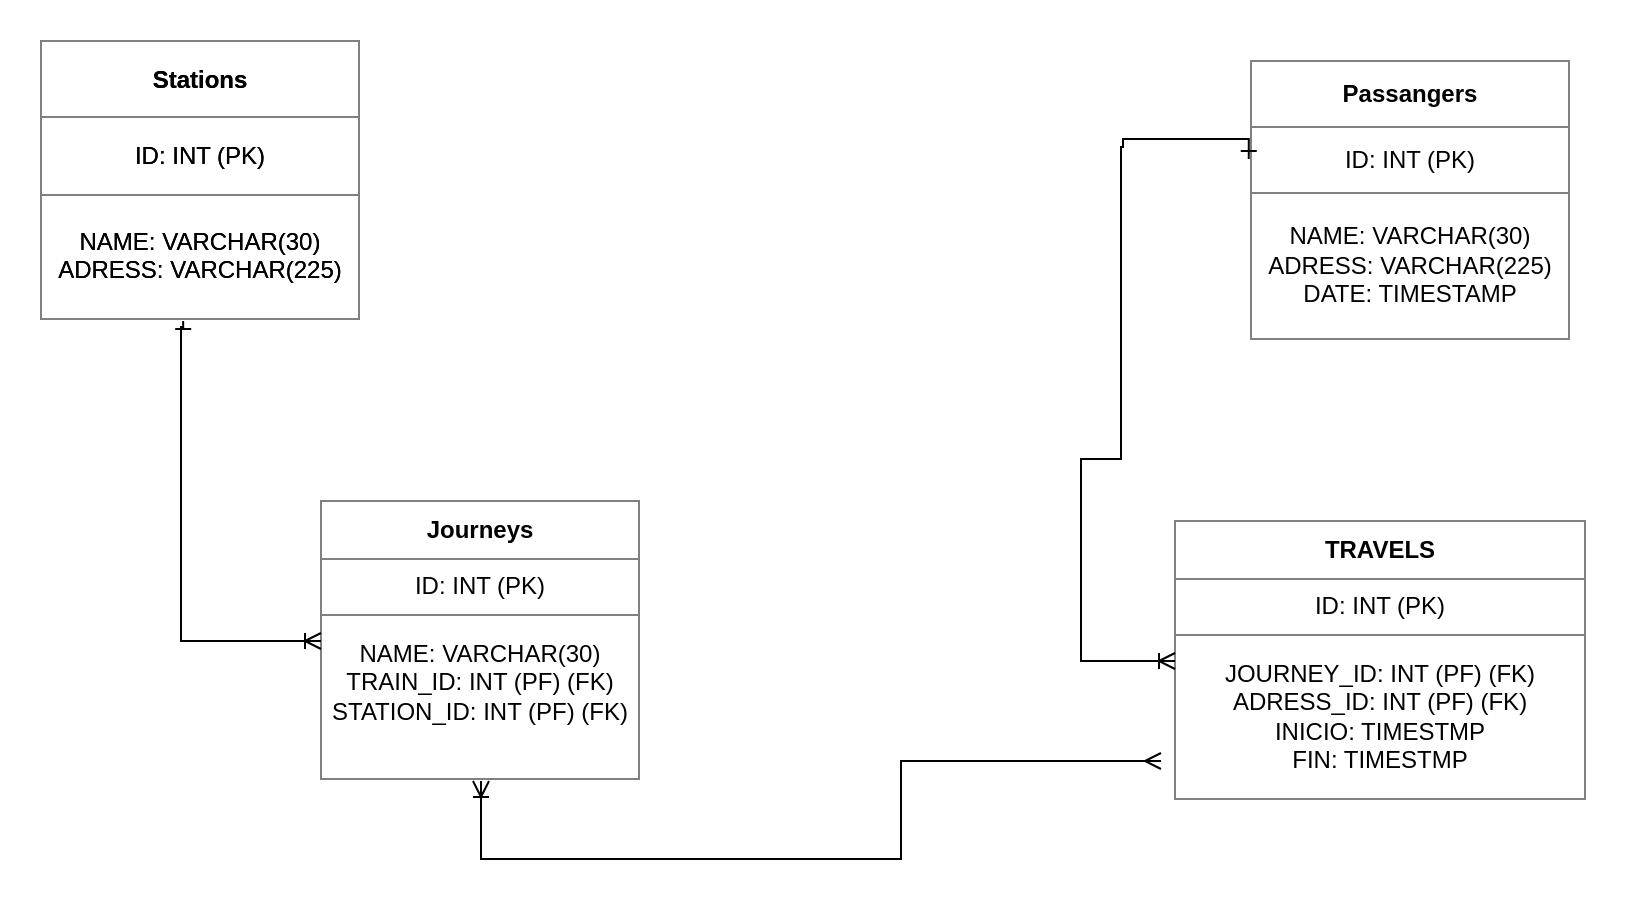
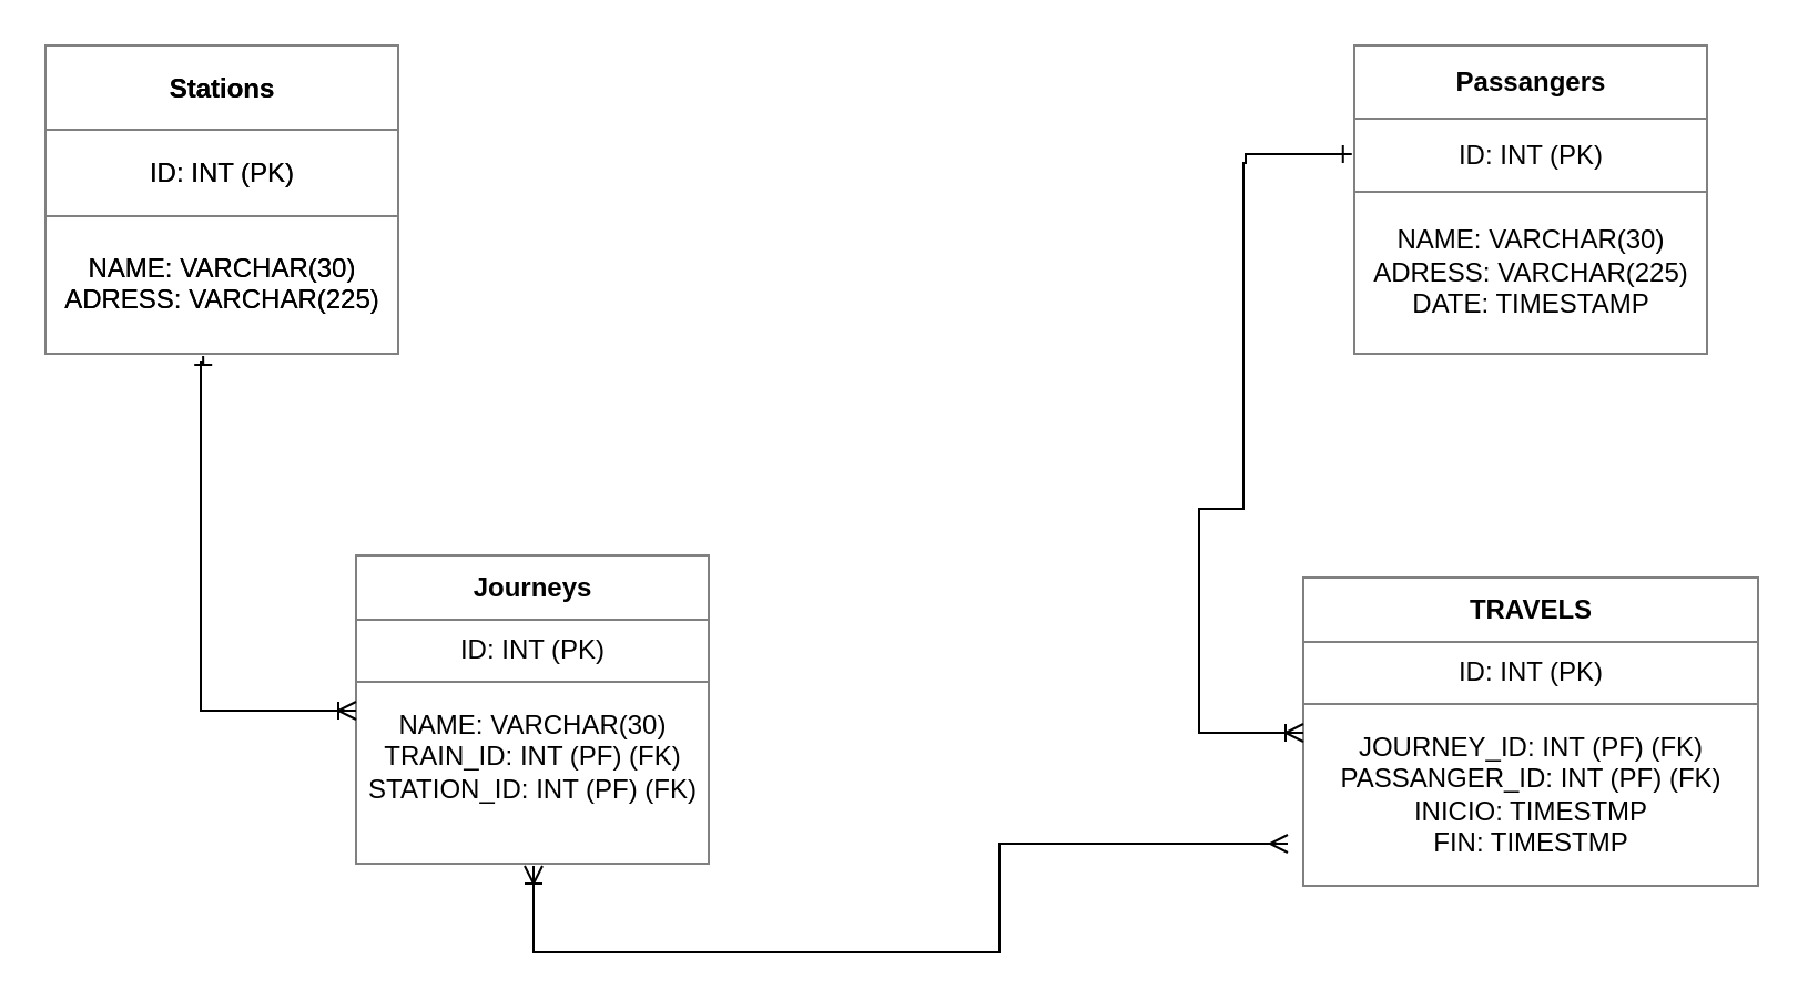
- <mxCell id="3" value="&lt;table border=&quot;1&quot; width=&quot;100%&quot; height=&quot;100%&quot; cellpadding=&quot;4&quot; style=&quot;width:100%;height:100%;border-collapse:collapse;&quot;&gt;&lt;tbody&gt;&lt;tr&gt;&lt;th align=&quot;center&quot;&gt;Passangers&lt;/th&gt;&lt;/tr&gt;&lt;tr&gt;&lt;td align=&quot;center&quot;&gt;ID: INT (PK)&lt;/td&gt;&lt;/tr&gt;&lt;tr&gt;&lt;td align=&quot;center&quot;&gt;NAME: VARCHAR(30)&lt;br&gt;ADRESS: VARCHAR(225)&lt;br&gt;DATE: TIMESTAMP&lt;/td&gt;&lt;/tr&gt;&lt;/tbody&gt;&lt;/table&gt;" style="text;html=1;strokeColor=none;fillColor=none;overflow=fill;" vertex="1" parent="1"><mxGeometry x="625" y="30" width="160" height="140" as="geometry" /></mxCell>
+ <mxCell id="3" value="&lt;table border=&quot;1&quot; width=&quot;100%&quot; height=&quot;100%&quot; cellpadding=&quot;4&quot; style=&quot;width:100%;height:100%;border-collapse:collapse;&quot;&gt;&lt;tbody&gt;&lt;tr&gt;&lt;th align=&quot;center&quot;&gt;Passangers&lt;/th&gt;&lt;/tr&gt;&lt;tr&gt;&lt;td align=&quot;center&quot;&gt;ID: INT (PK)&lt;/td&gt;&lt;/tr&gt;&lt;tr&gt;&lt;td align=&quot;center&quot;&gt;NAME: VARCHAR(30)&lt;br&gt;ADRESS: VARCHAR(225)&lt;br&gt;DATE: TIMESTAMP&lt;/td&gt;&lt;/tr&gt;&lt;/tbody&gt;&lt;/table&gt;" style="text;html=1;strokeColor=none;fillColor=none;overflow=fill;" vertex="1" parent="1"><mxGeometry x="610" y="20" width="160" height="140" as="geometry" /></mxCell>
- <mxCell id="6" value="&lt;table border=&quot;1&quot; width=&quot;100%&quot; height=&quot;100%&quot; cellpadding=&quot;4&quot; style=&quot;width:100%;height:100%;border-collapse:collapse;&quot;&gt;&lt;tbody&gt;&lt;tr&gt;&lt;th align=&quot;center&quot;&gt;TRAVELS&lt;/th&gt;&lt;/tr&gt;&lt;tr&gt;&lt;td align=&quot;center&quot;&gt;ID: INT (PK)&lt;/td&gt;&lt;/tr&gt;&lt;tr&gt;&lt;td align=&quot;center&quot;&gt;JOURNEY_ID: INT (PF) (FK)&lt;br&gt;ADRESS_ID: INT (PF) (FK)&lt;br&gt;INICIO: TIMESTMP&lt;br&gt;FIN: TIMESTMP&lt;/td&gt;&lt;/tr&gt;&lt;/tbody&gt;&lt;/table&gt;" style="text;html=1;strokeColor=none;fillColor=none;overflow=fill;" vertex="1" parent="1"><mxGeometry x="587" y="260" width="206" height="140" as="geometry" /></mxCell>
+ <mxCell id="6" value="&lt;table border=&quot;1&quot; width=&quot;100%&quot; height=&quot;100%&quot; cellpadding=&quot;4&quot; style=&quot;width:100%;height:100%;border-collapse:collapse;&quot;&gt;&lt;tbody&gt;&lt;tr&gt;&lt;th align=&quot;center&quot;&gt;TRAVELS&lt;/th&gt;&lt;/tr&gt;&lt;tr&gt;&lt;td align=&quot;center&quot;&gt;ID: INT (PK)&lt;/td&gt;&lt;/tr&gt;&lt;tr&gt;&lt;td align=&quot;center&quot;&gt;JOURNEY_ID: INT (PF) (FK)&lt;br&gt;PASSANGER_ID: INT (PF) (FK)&lt;br&gt;INICIO: TIMESTMP&lt;br&gt;FIN: TIMESTMP&lt;/td&gt;&lt;/tr&gt;&lt;/tbody&gt;&lt;/table&gt;" style="text;html=1;strokeColor=none;fillColor=none;overflow=fill;" vertex="1" parent="1"><mxGeometry x="587" y="260" width="206" height="140" as="geometry" /></mxCell>
